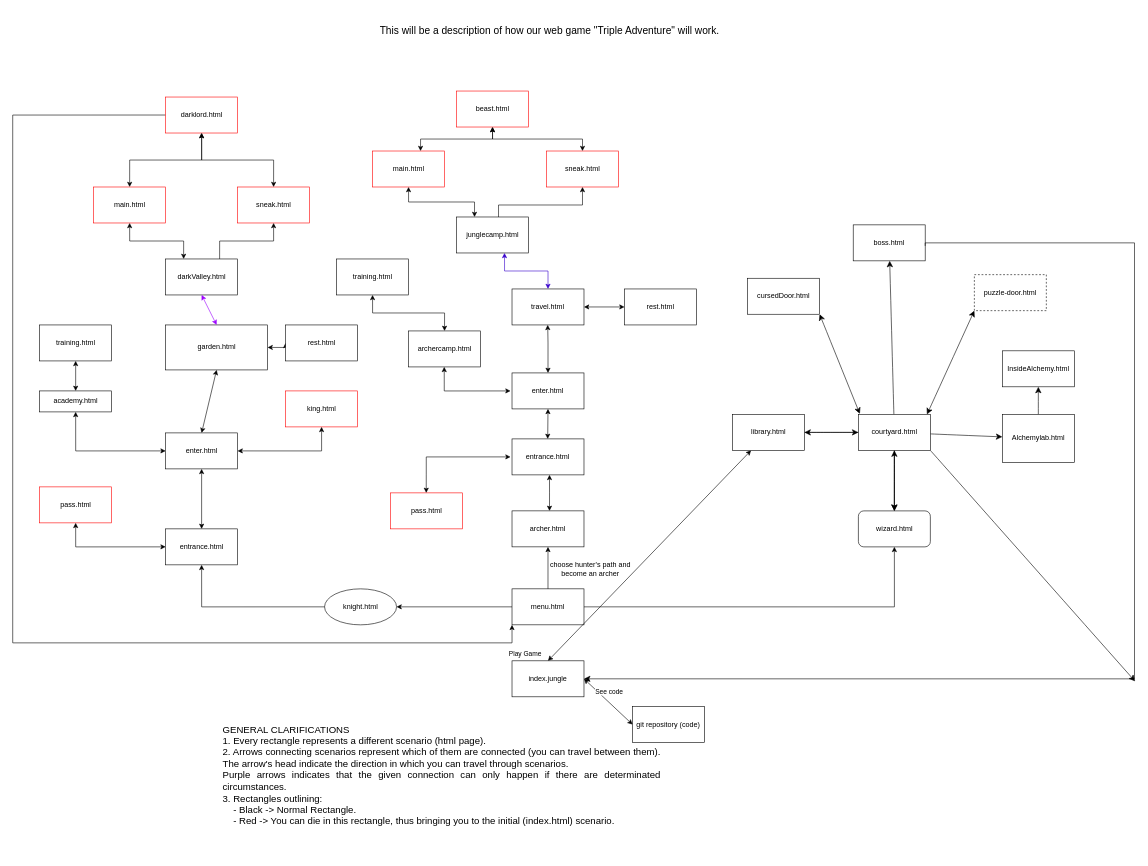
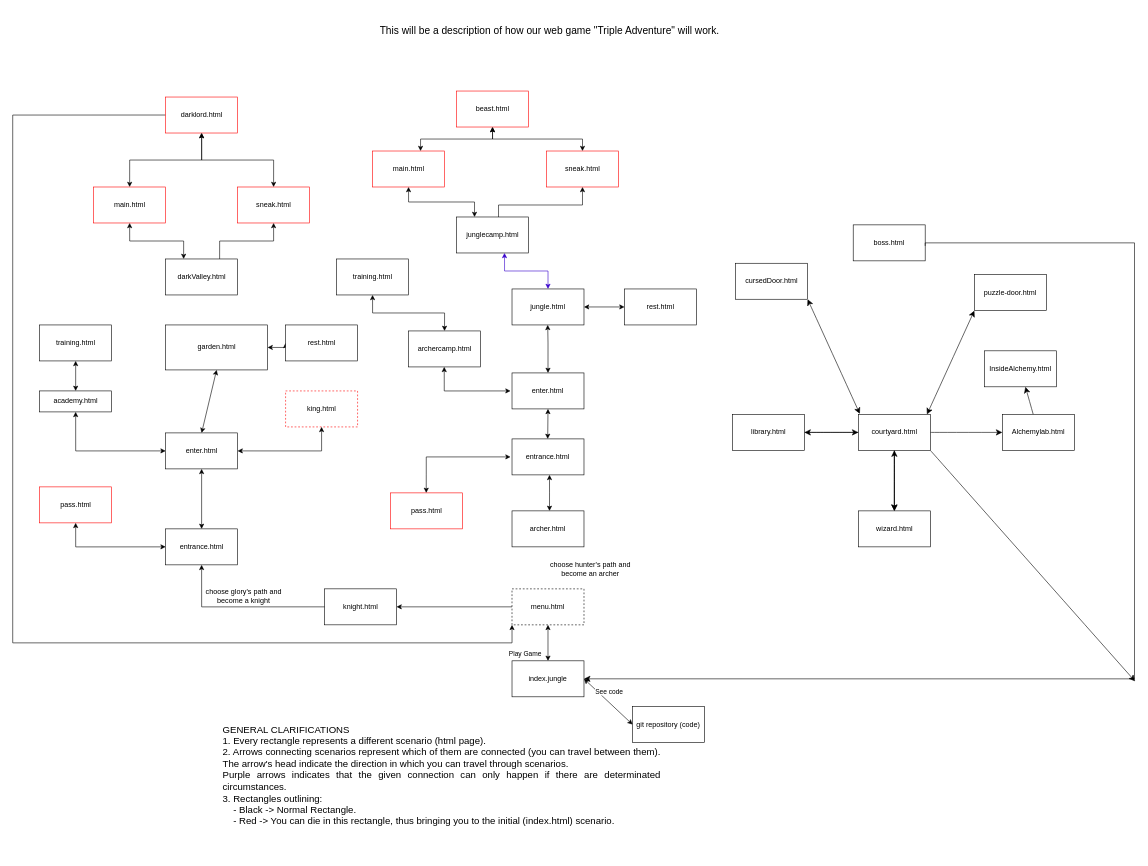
- <mxCell id="81" value="puzzle-door.html" style="rounded=0;whiteSpace=wrap;html=1;dashed=1;" vertex="1" parent="1"><mxGeometry x="1624" y="457" width="120" height="60" as="geometry" /></mxCell>
+ <mxCell id="81" value="puzzle-door.html" style="rounded=0;whiteSpace=wrap;html=1;" vertex="1" parent="1"><mxGeometry x="1624" y="457" width="120" height="60" as="geometry" /></mxCell>
- <mxCell id="82" value="cursedDoor.html" style="rounded=0;whiteSpace=wrap;html=1;" vertex="1" parent="1"><mxGeometry x="1246" y="463" width="120" height="60" as="geometry" /></mxCell>
+ <mxCell id="82" value="cursedDoor.html" style="rounded=0;whiteSpace=wrap;html=1;" vertex="1" parent="1"><mxGeometry x="1226" y="438" width="120" height="60" as="geometry" /></mxCell>
- <mxCell id="57" value="travel.html" style="rounded=0;whiteSpace=wrap;html=1;" vertex="1" parent="1"><mxGeometry x="853.15" y="480.85" width="120" height="60" as="geometry" /></mxCell>
+ <mxCell id="57" value="jungle.html" style="rounded=0;whiteSpace=wrap;html=1;" vertex="1" parent="1"><mxGeometry x="853.15" y="480.85" width="120" height="60" as="geometry" /></mxCell>
- <mxCell id="45" value="" style="endArrow=classic;startArrow=classic;html=1;rounded=0;entryX=0.5;entryY=1;entryDx=0;entryDy=0;exitX=0.5;exitY=0;exitDx=0;exitDy=0;strokeColor=#9D00FF;" edge="1" parent="1" source="22" target="44"><mxGeometry width="50" height="50" relative="1" as="geometry"><mxPoint x="350.65" y="490.85" as="sourcePoint" /><mxPoint x="400.65" y="440.85" as="targetPoint" /></mxGeometry></mxCell>
- <mxCell id="79" value="InsideAlchemy.html" style="rounded=0;whiteSpace=wrap;html=1;" vertex="1" parent="1"><mxGeometry x="1670.65" y="584" width="120" height="60" as="geometry" /></mxCell>
+ <mxCell id="79" value="InsideAlchemy.html" style="rounded=0;whiteSpace=wrap;html=1;" vertex="1" parent="1"><mxGeometry x="1640.65" y="584" width="120" height="60" as="geometry" /></mxCell>
- <mxCell id="73" value="" style="edgeStyle=none;curved=1;rounded=0;orthogonalLoop=1;jettySize=auto;html=1;fontSize=12;startSize=8;endSize=8;" edge="1" parent="1" source="74" target="80"><mxGeometry relative="1" as="geometry" /></mxCell>
- <mxCell id="23" value="king.html" style="rounded=0;whiteSpace=wrap;html=1;strokeColor=#FF0000;" vertex="1" parent="1"><mxGeometry x="475.65" y="650.85" width="120" height="60" as="geometry" /></mxCell>
+ <mxCell id="23" value="king.html" style="rounded=0;whiteSpace=wrap;html=1;strokeColor=#FF0000;dashed=1;" vertex="1" parent="1"><mxGeometry x="475.65" y="650.85" width="120" height="60" as="geometry" /></mxCell>
- <mxCell id="78" value="Alchemylab.html" style="rounded=0;whiteSpace=wrap;html=1;" vertex="1" parent="1"><mxGeometry x="1670.65" y="690" width="120" height="80" as="geometry" /></mxCell>
+ <mxCell id="78" value="Alchemylab.html" style="rounded=0;whiteSpace=wrap;html=1;" vertex="1" parent="1"><mxGeometry x="1670.65" y="690" width="120" height="60" as="geometry" /></mxCell>
- <mxCell id="8" value="" style="endArrow=classic;startArrow=classic;html=1;rounded=0;exitX=0.5;exitY=0;exitDx=0;exitDy=0;" edge="1" parent="1" source="3" target="76"><mxGeometry width="50" height="50" relative="1" as="geometry"><mxPoint x="888.15" y="1090.85" as="sourcePoint" /><mxPoint x="928.15" y="1050.85" as="targetPoint" /></mxGeometry></mxCell>
+ <mxCell id="8" value="" style="endArrow=classic;startArrow=classic;html=1;rounded=0;entryX=0.5;entryY=1;entryDx=0;entryDy=0;exitX=0.5;exitY=0;exitDx=0;exitDy=0;" edge="1" parent="1" source="3" target="7"><mxGeometry width="50" height="50" relative="1" as="geometry"><mxPoint x="888.15" y="1090.85" as="sourcePoint" /><mxPoint x="928.15" y="1050.85" as="targetPoint" /></mxGeometry></mxCell>
- <mxCell id="13" value="wizard.html" style="whiteSpace=wrap;html=1;rounded=1;" vertex="1" parent="1"><mxGeometry x="1430.65" y="850.85" width="120" height="60" as="geometry" /></mxCell>
+ <mxCell id="13" value="wizard.html" style="rounded=0;whiteSpace=wrap;html=1;" vertex="1" parent="1"><mxGeometry x="1430.65" y="850.85" width="120" height="60" as="geometry" /></mxCell>
- <mxCell id="14" value="" style="endArrow=classic;startArrow=none;html=1;rounded=0;entryX=0.5;entryY=1;entryDx=0;entryDy=0;exitX=1;exitY=0.5;exitDx=0;exitDy=0;edgeStyle=orthogonalEdgeStyle;startFill=0;" edge="1" parent="1" source="7" target="13"><mxGeometry width="50" height="50" relative="1" as="geometry"><mxPoint x="1003.15" y="1110.85" as="sourcePoint" /><mxPoint x="813.15" y="1010.85" as="targetPoint" /></mxGeometry></mxCell>
- <mxCell id="15" value="" style="endArrow=classic;startArrow=none;html=1;rounded=0;entryX=0.5;entryY=1;entryDx=0;entryDy=0;exitX=0.5;exitY=0;exitDx=0;exitDy=0;startFill=0;" edge="1" parent="1" source="7" target="11"><mxGeometry width="50" height="50" relative="1" as="geometry"><mxPoint x="923.15" y="990.85" as="sourcePoint" /><mxPoint x="973.15" y="940.85" as="targetPoint" /></mxGeometry></mxCell>
+ <mxCell id="16" value="choose glory's path and become a knight" style="text;html=1;align=center;verticalAlign=middle;whiteSpace=wrap;rounded=0;" vertex="1" parent="1"><mxGeometry x="335.65" y="977.85" width="140" height="30" as="geometry" /></mxCell>
- <mxCell id="36" value="knight.html" style="ellipse;whiteSpace=wrap;html=1;" vertex="1" parent="1"><mxGeometry x="540.65" y="980.85" width="120" height="60" as="geometry" /></mxCell>
+ <mxCell id="36" value="knight.html" style="rounded=0;whiteSpace=wrap;html=1;" vertex="1" parent="1"><mxGeometry x="540.65" y="980.85" width="120" height="60" as="geometry" /></mxCell>
- <mxCell id="7" value="menu.html" style="rounded=0;whiteSpace=wrap;html=1;" vertex="1" parent="1"><mxGeometry x="853.15" y="980.85" width="120" height="60" as="geometry" /></mxCell>
+ <mxCell id="7" value="menu.html" style="rounded=0;whiteSpace=wrap;html=1;dashed=1;" vertex="1" parent="1"><mxGeometry x="853.15" y="980.85" width="120" height="60" as="geometry" /></mxCell>
